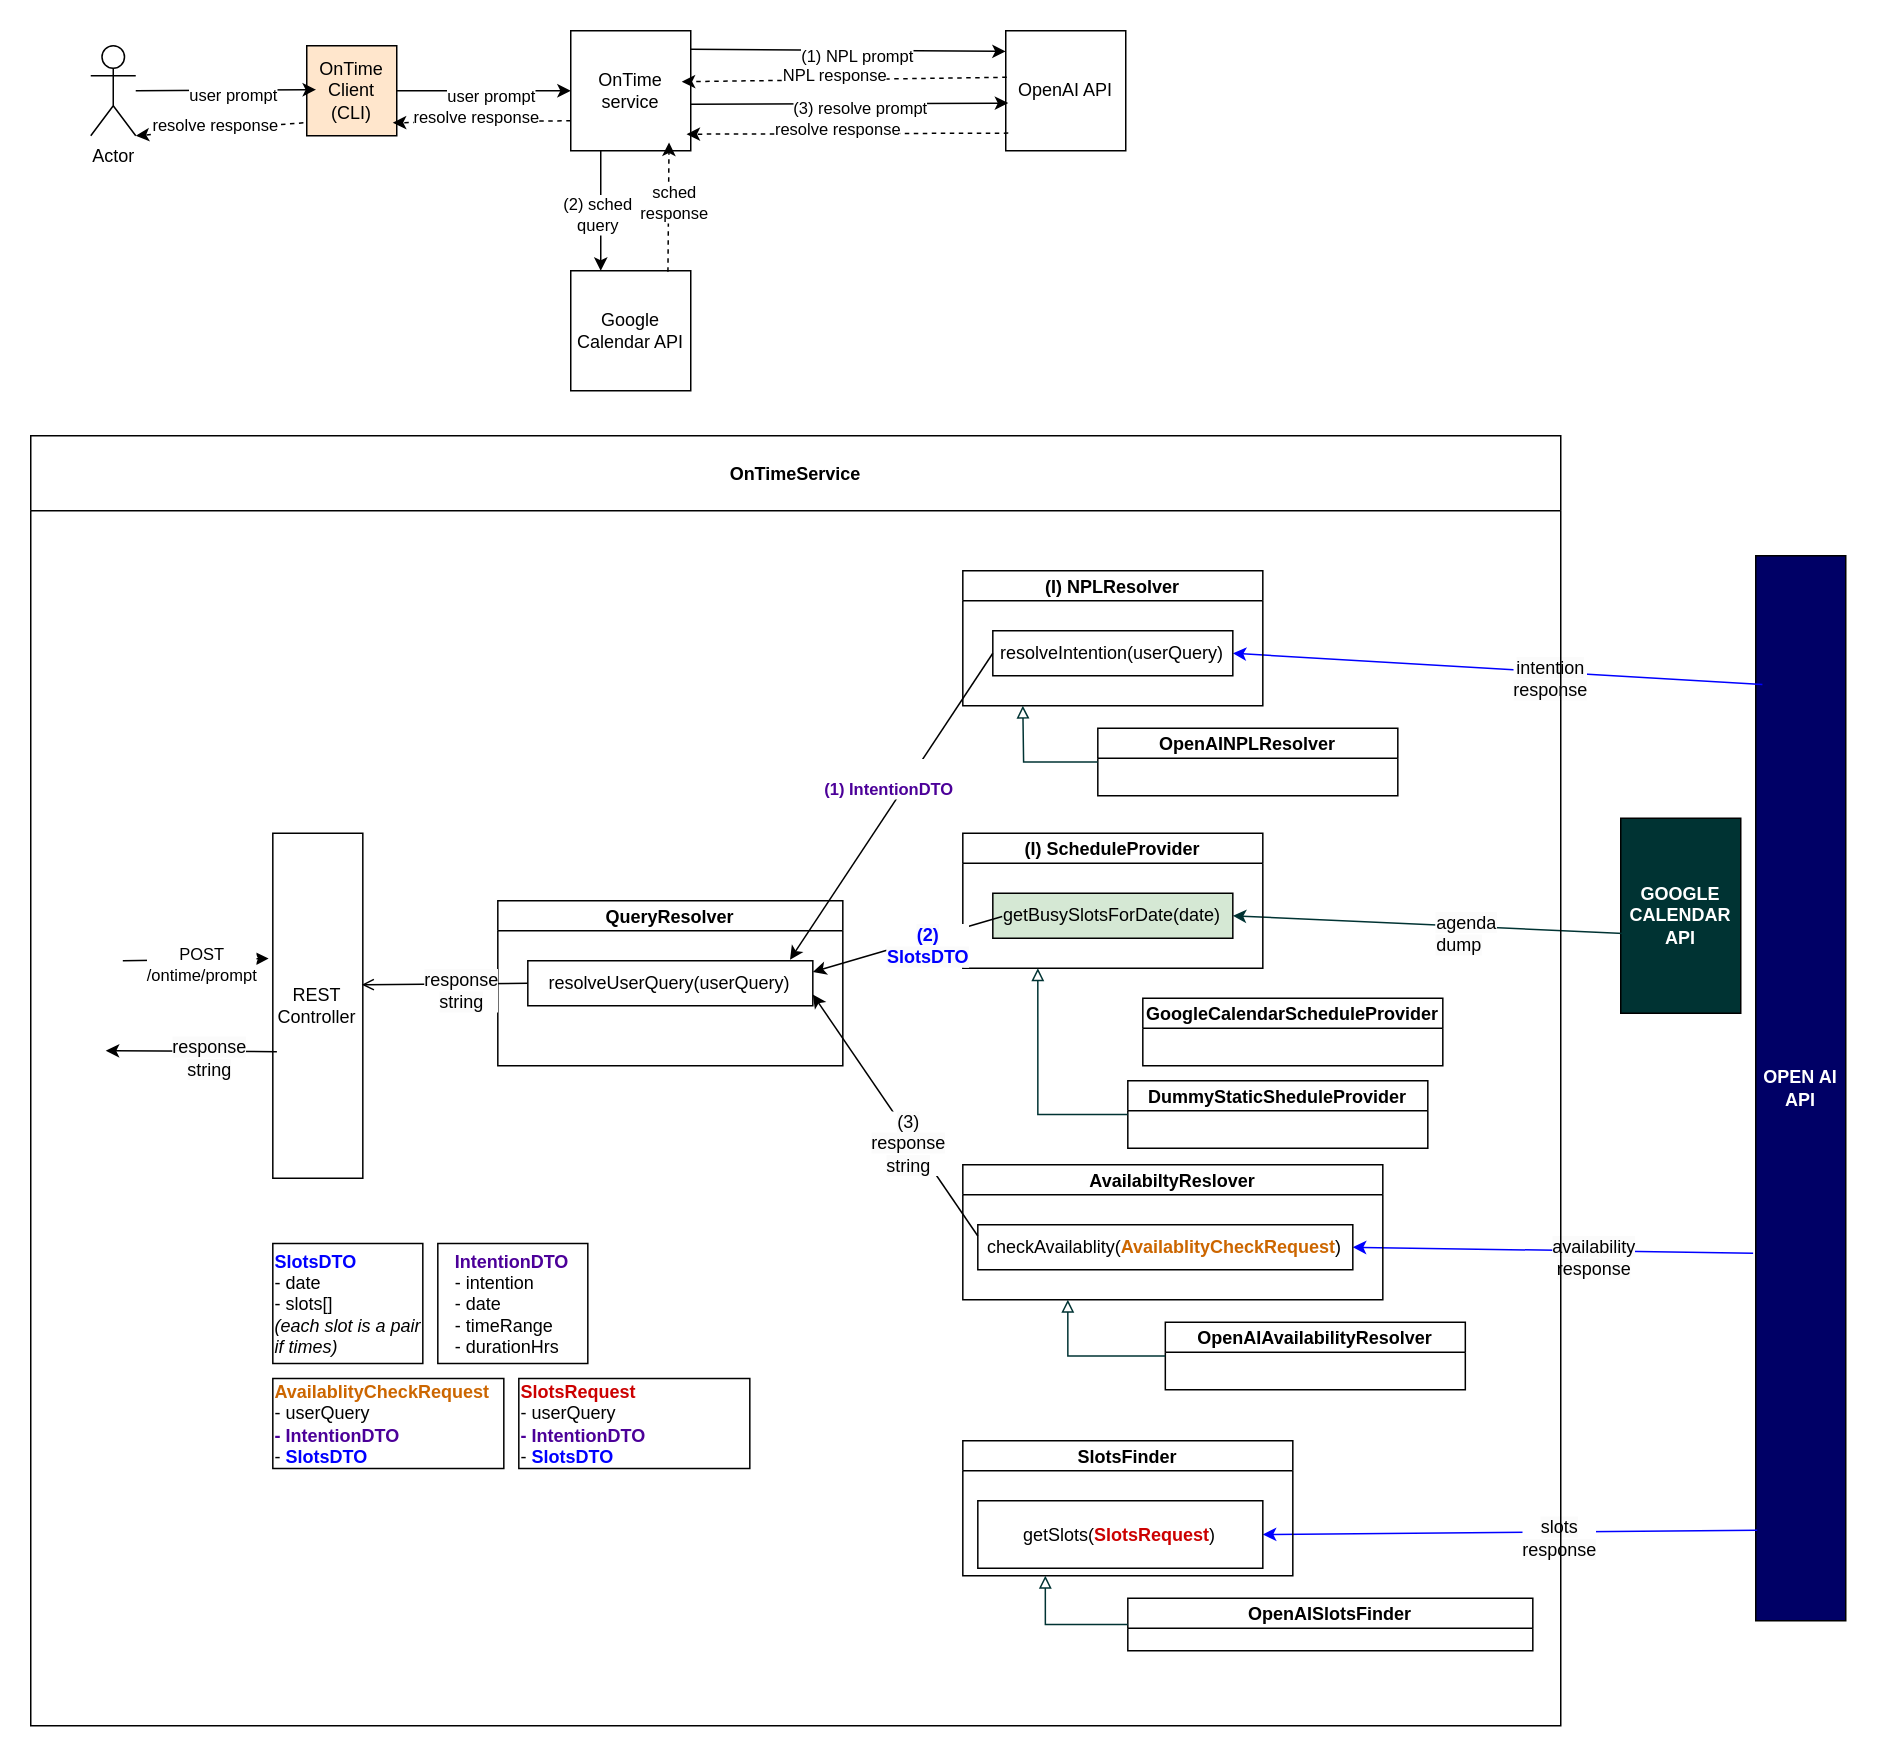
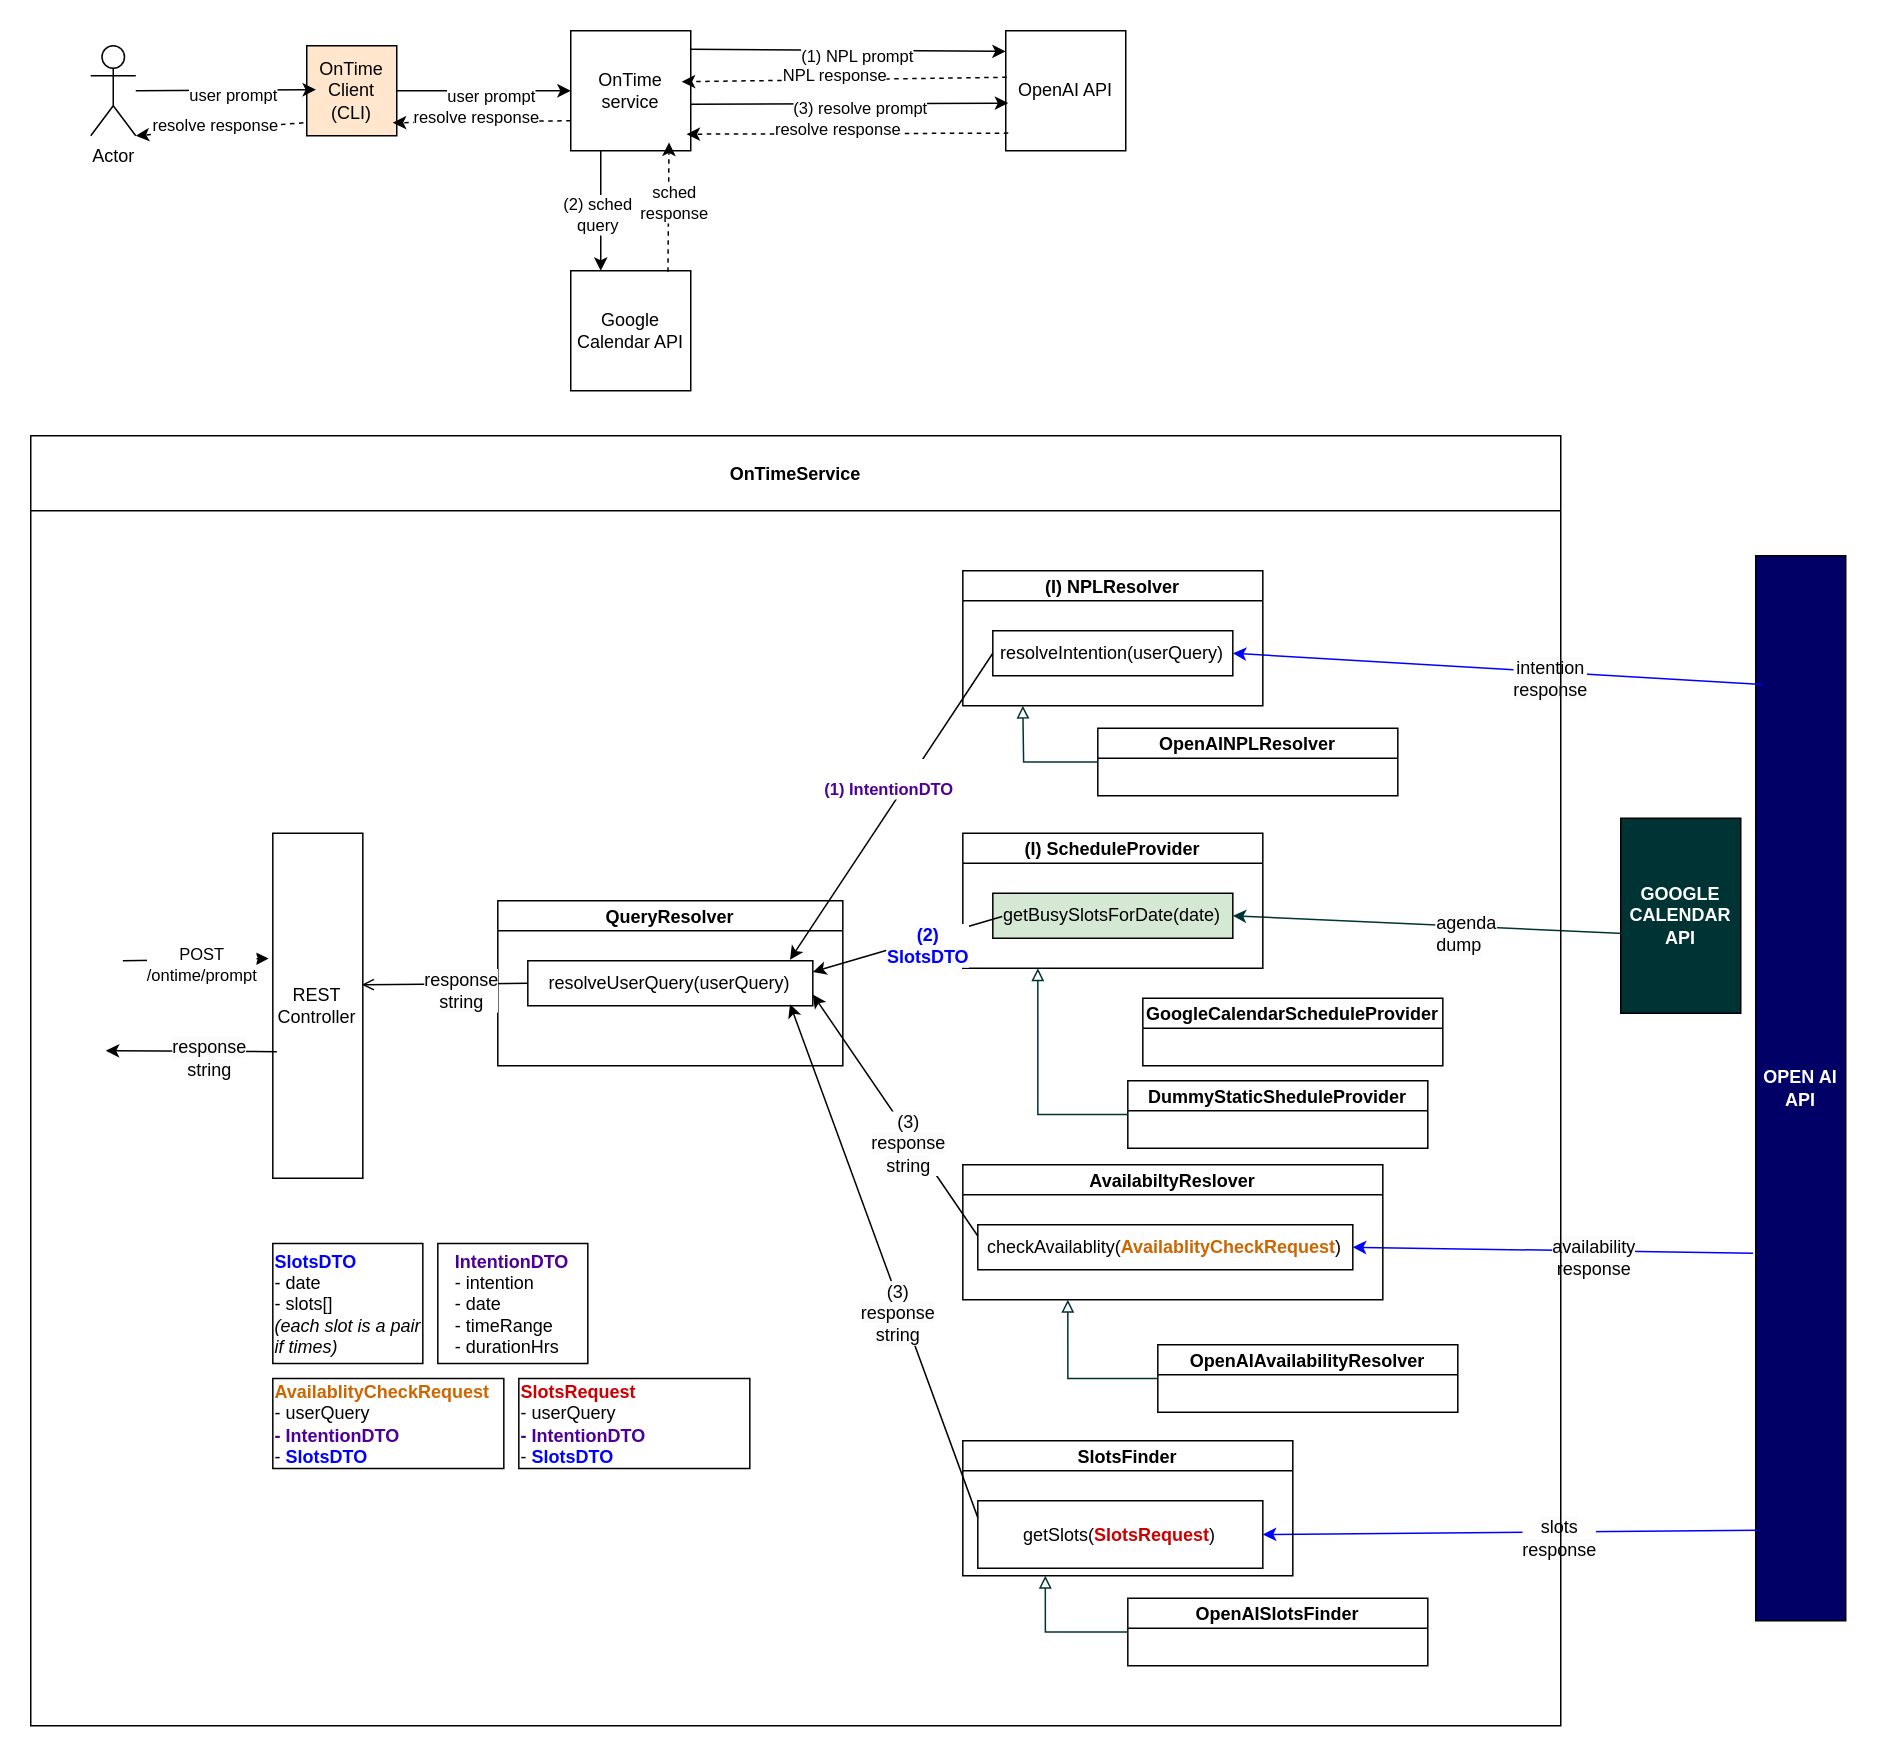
+ <mxCell id="61" value="" style="endArrow=classic;html=1;rounded=0;exitX=0;exitY=0.25;exitDx=0;exitDy=0;entryX=0.92;entryY=0.964;entryDx=0;entryDy=0;entryPerimeter=0;" edge="1" parent="37" source="58" target="42"><mxGeometry width="50" height="50" relative="1" as="geometry"><mxPoint x="646.38" y="540" as="sourcePoint" /><mxPoint x="454.38" y="391" as="targetPoint" /></mxGeometry></mxCell>
+ <mxCell id="62" value="&lt;span style=&quot;font-size: 12px; text-align: left; text-wrap-mode: wrap; background-color: rgb(251, 251, 251);&quot;&gt;(3) response string&lt;/span&gt;" style="edgeLabel;html=1;align=center;verticalAlign=middle;resizable=0;points=[];" vertex="1" connectable="0" parent="61"><mxGeometry x="-0.195" y="4" relative="1" as="geometry"><mxPoint as="offset" /></mxGeometry></mxCell>
- <mxCell id="74" value="OpenAIAvailabilityResolver" style="swimlane;startSize=20;fontStyle=1" vertex="1" parent="37"><mxGeometry x="756.38" y="591" width="200" height="45" as="geometry"><mxRectangle x="600" y="505" width="50" height="40" as="alternateBounds" /></mxGeometry></mxCell>
+ <mxCell id="74" value="OpenAIAvailabilityResolver" style="swimlane;startSize=20;fontStyle=1" vertex="1" parent="37"><mxGeometry x="751.38" y="606" width="200" height="45" as="geometry"><mxRectangle x="600" y="505" width="50" height="40" as="alternateBounds" /></mxGeometry></mxCell>
- <mxCell id="77" value="OpenAISlotsFinder" style="swimlane;startSize=20;fontStyle=1" vertex="1" parent="37"><mxGeometry x="731.38" y="775" width="270" height="35" as="geometry"><mxRectangle x="600" y="505" width="50" height="40" as="alternateBounds" /></mxGeometry></mxCell>
+ <mxCell id="77" value="OpenAISlotsFinder" style="swimlane;startSize=20;fontStyle=1" vertex="1" parent="37"><mxGeometry x="731.38" y="775" width="200" height="45" as="geometry"><mxRectangle x="600" y="505" width="50" height="40" as="alternateBounds" /></mxGeometry></mxCell>
